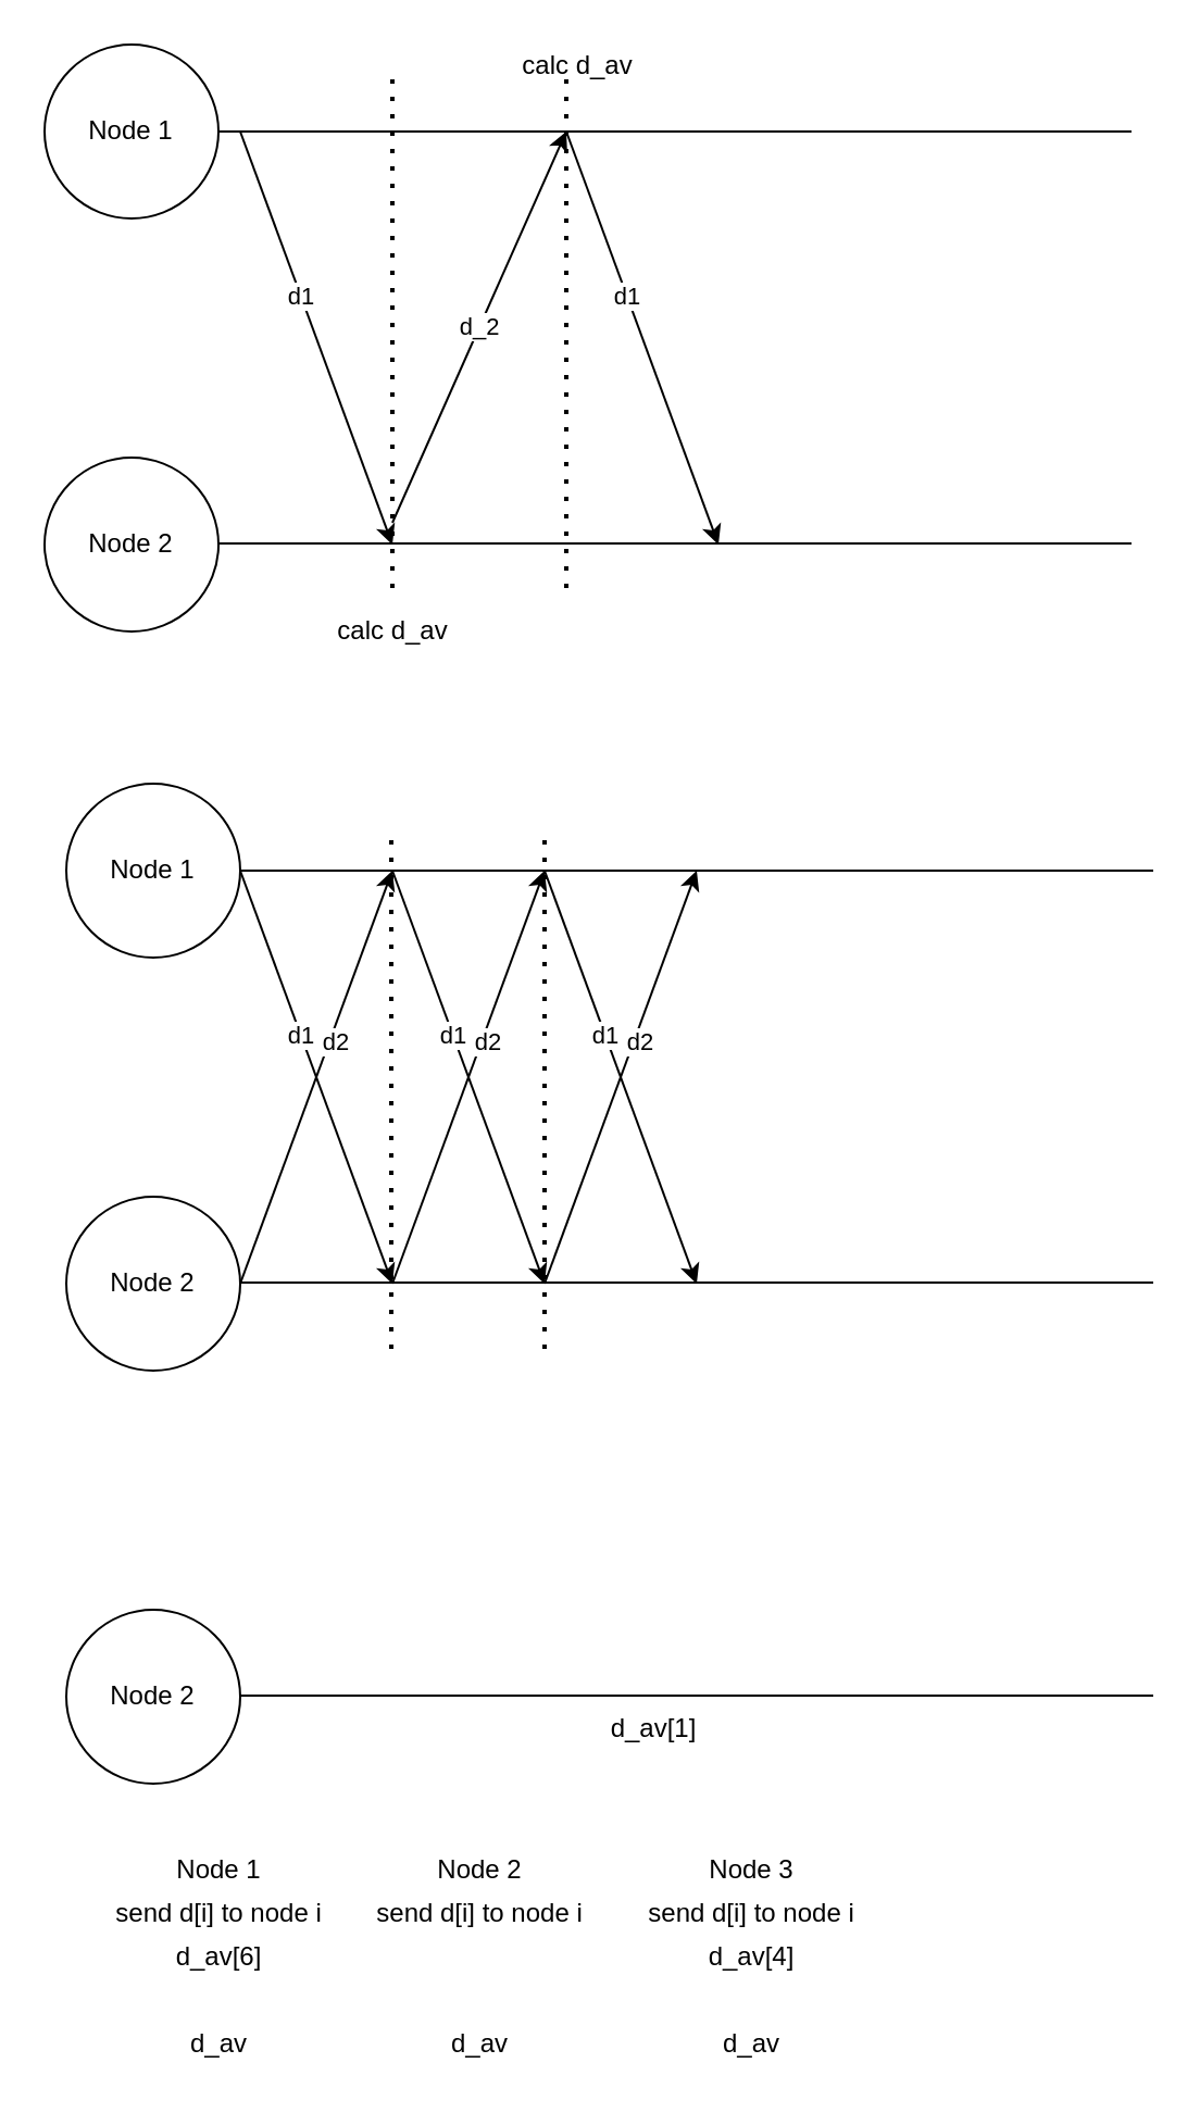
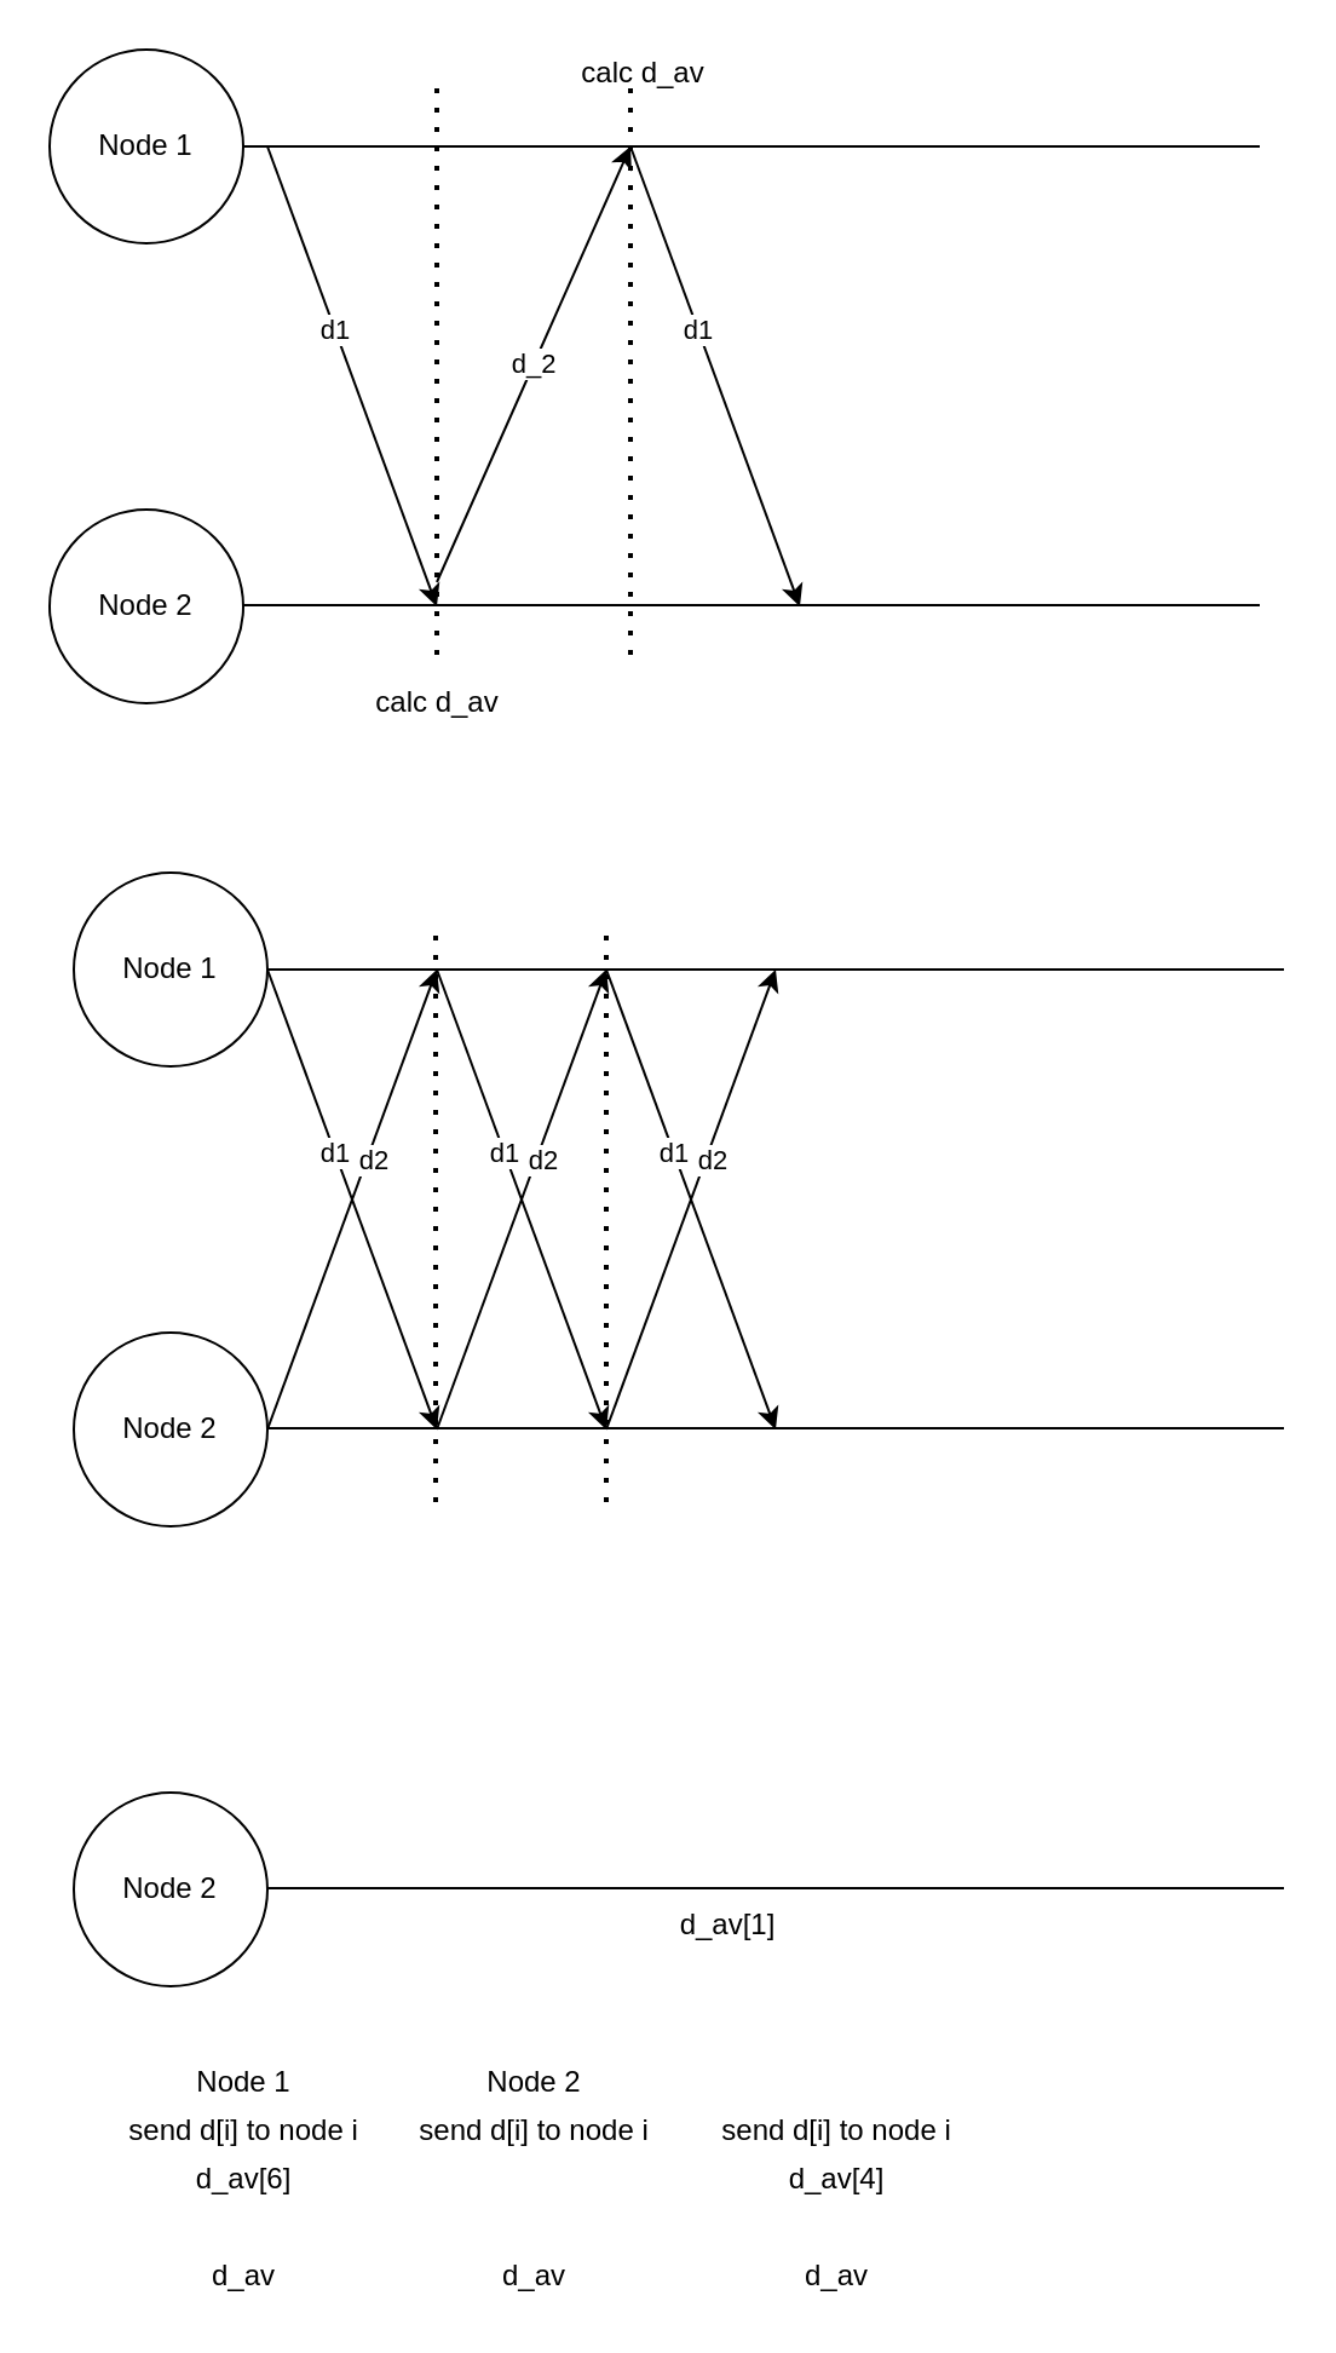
- <mxCell id="37" value="Node 3" style="text;html=1;align=center;verticalAlign=middle;resizable=0;points=[];autosize=1;" vertex="1" parent="1"><mxGeometry x="320" y="850" width="50" height="20" as="geometry" /></mxCell>
